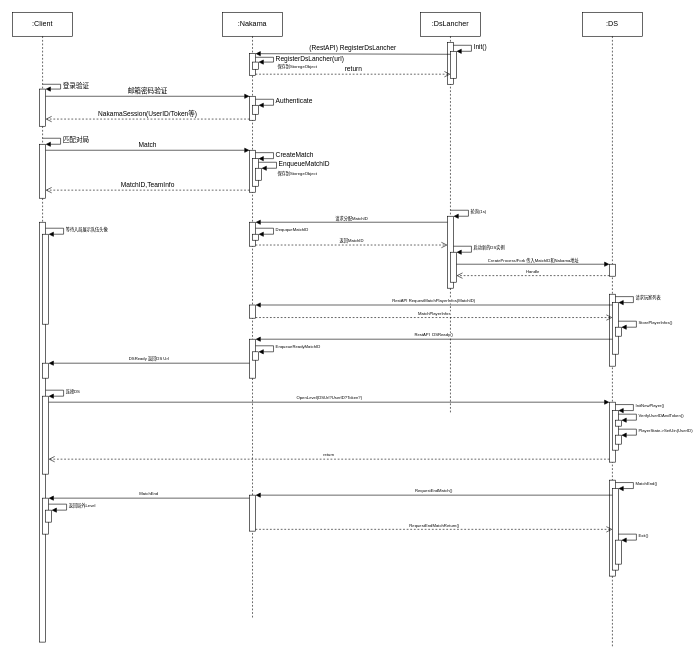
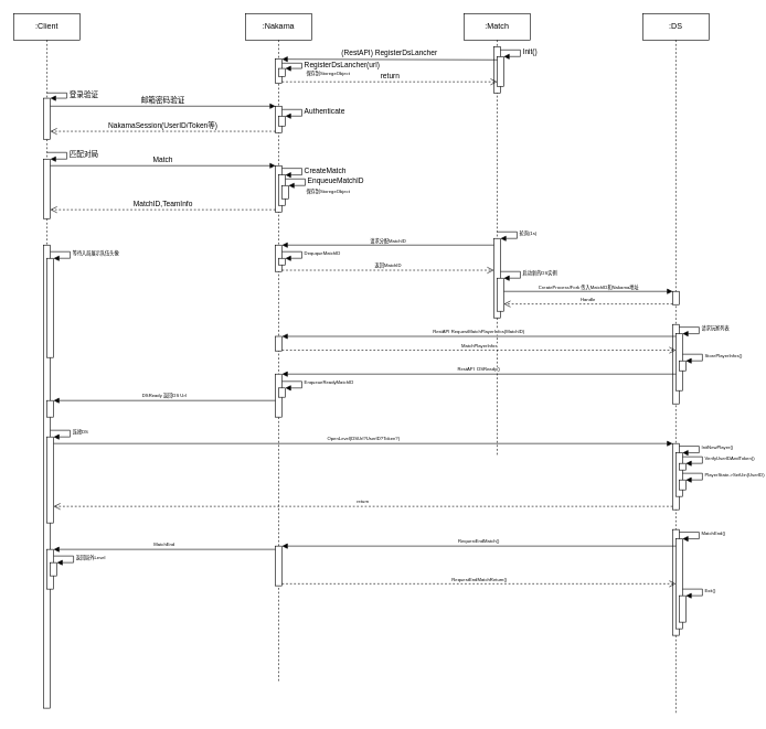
- <mxCell id="58" value=":DsLancher" style="shape=umlLifeline;perimeter=lifelinePerimeter;whiteSpace=wrap;html=1;container=1;collapsible=0;recursiveResize=0;outlineConnect=0;" vertex="1" parent="1"><mxGeometry x="700" y="20" width="100" height="670" as="geometry" /></mxCell>
+ <mxCell id="58" value=":Match" style="shape=umlLifeline;perimeter=lifelinePerimeter;whiteSpace=wrap;html=1;container=1;collapsible=0;recursiveResize=0;outlineConnect=0;" vertex="1" parent="1"><mxGeometry x="700" y="20" width="100" height="670" as="geometry" /></mxCell>
